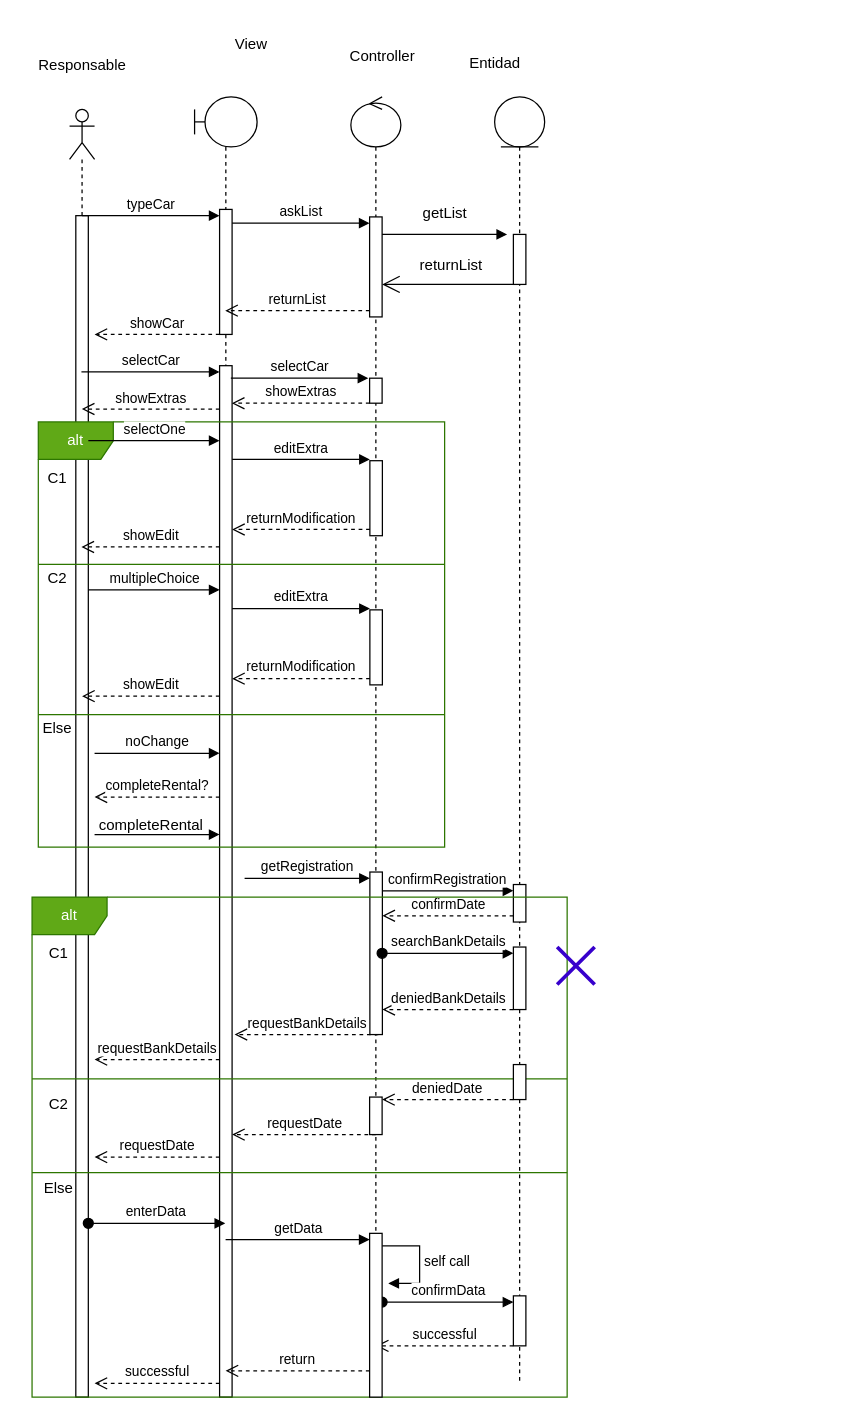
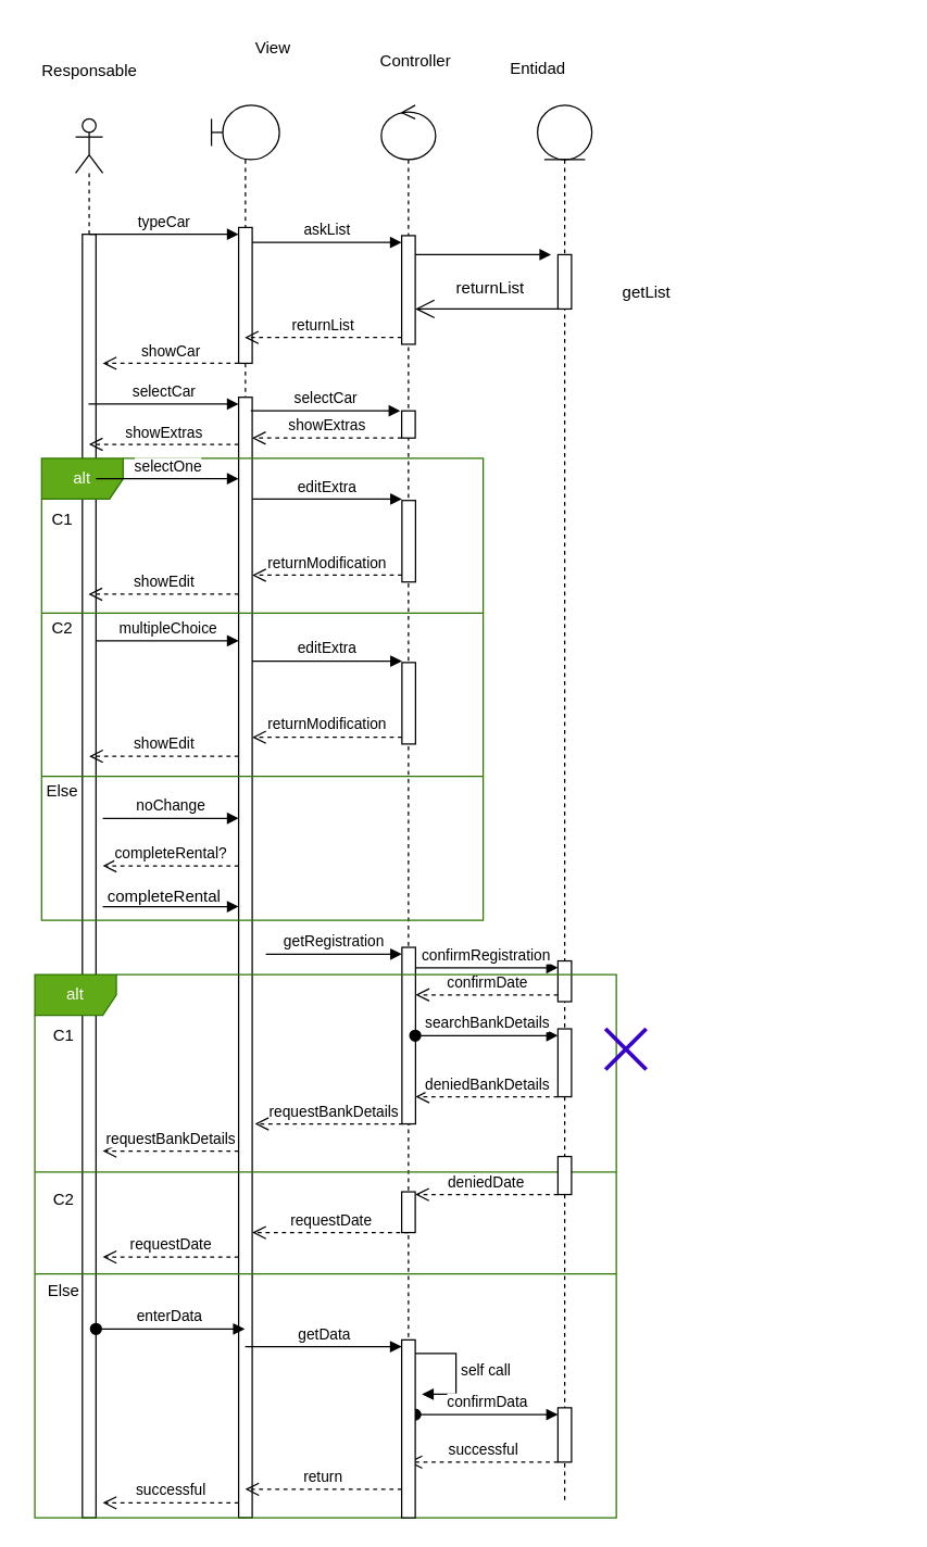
- <mxCell id="36" value="getList" style="text;html=1;align=center;verticalAlign=middle;resizable=0;points=[];autosize=1;strokeColor=none;fillColor=none;" parent="1" vertex="1"><mxGeometry x="325" y="155" width="60" height="30" as="geometry" /></mxCell>
+ <mxCell id="36" value="getList" style="text;html=1;align=center;verticalAlign=middle;resizable=0;points=[];autosize=1;strokeColor=none;fillColor=none;" parent="1" vertex="1"><mxGeometry x="445" y="200" width="60" height="30" as="geometry" /></mxCell>
